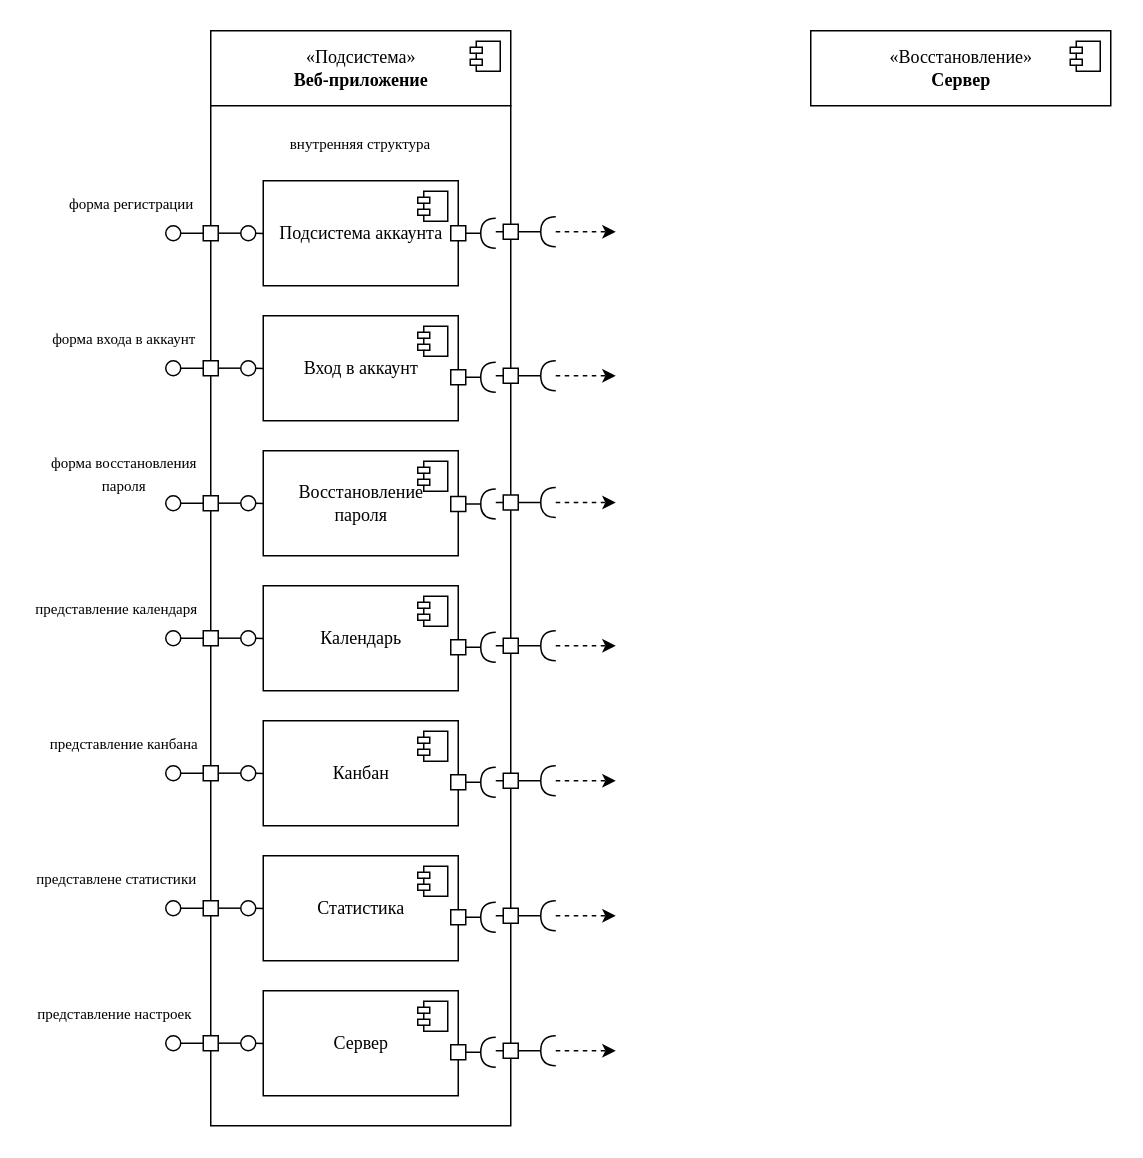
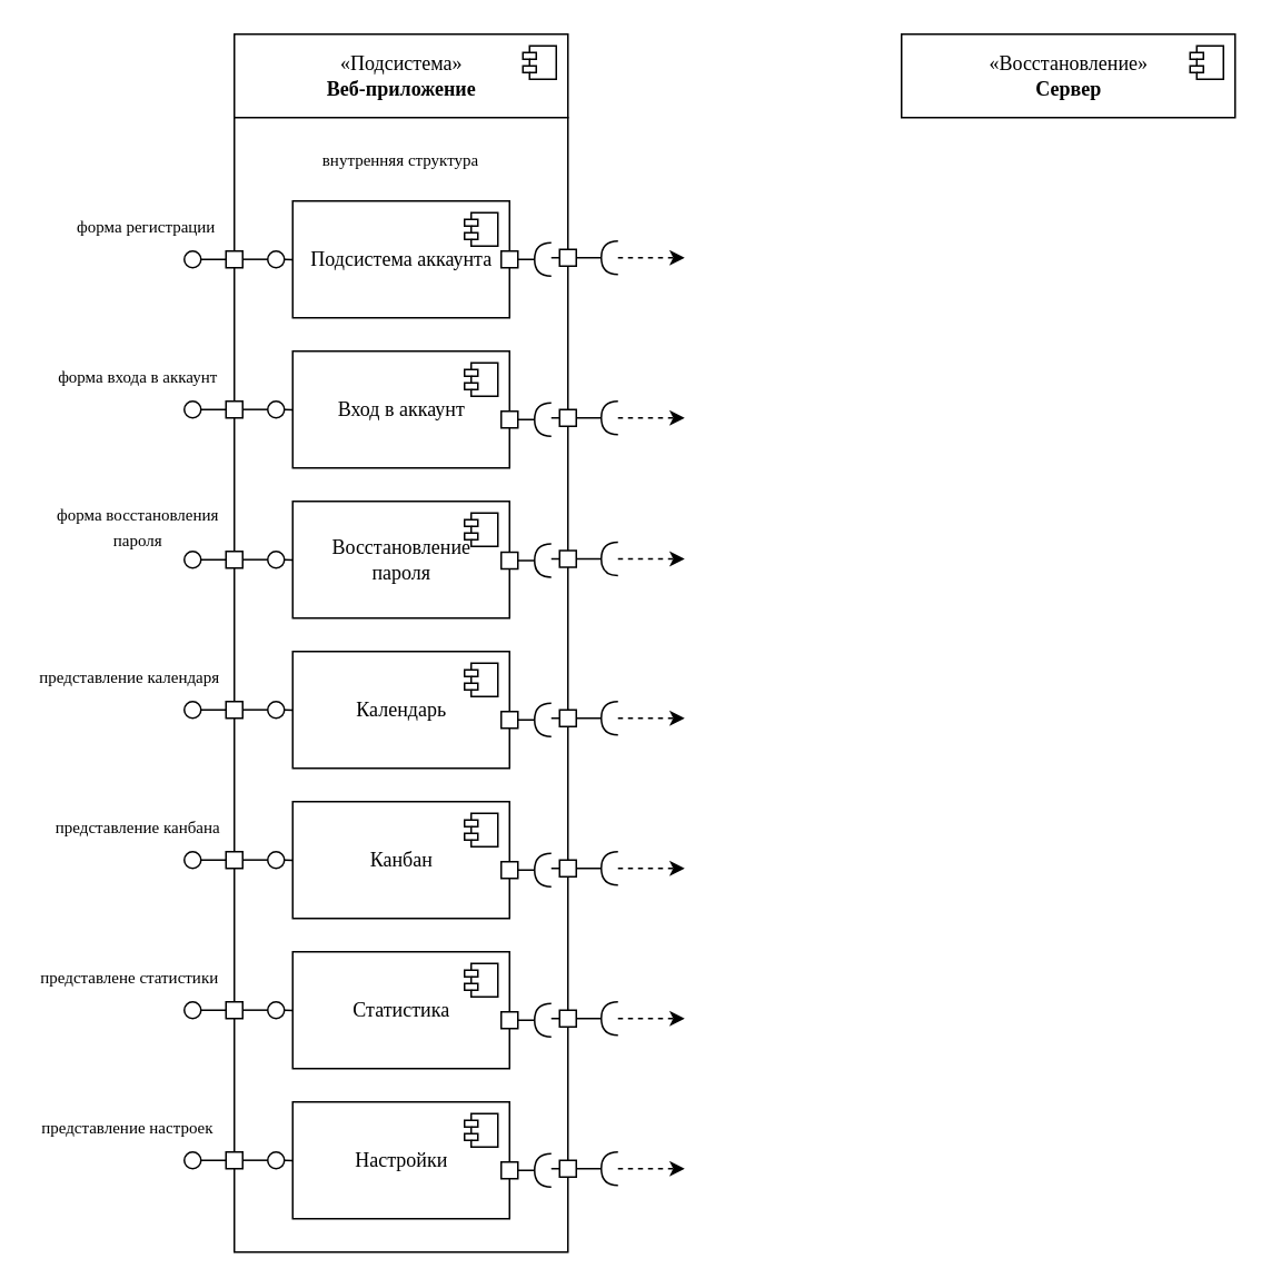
- <mxCell id="5" value="Сервер" style="html=1;dropTarget=0;fontFamily=Times New Roman;" vertex="1" parent="1"><mxGeometry x="175" y="660" width="130" height="70" as="geometry" /></mxCell>
+ <mxCell id="5" value="Настройки" style="html=1;dropTarget=0;fontFamily=Times New Roman;" vertex="1" parent="1"><mxGeometry x="175" y="660" width="130" height="70" as="geometry" /></mxCell>
